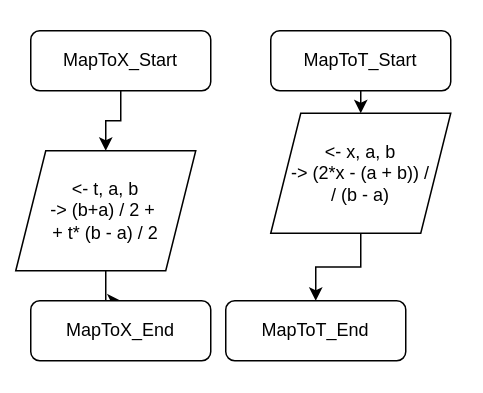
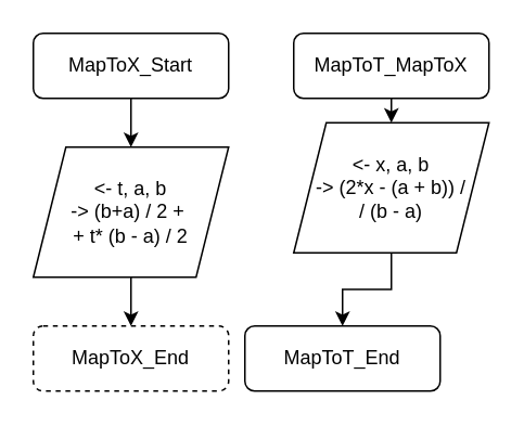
- <mxCell id="8" value="MapToT_Start" style="rounded=1;whiteSpace=wrap;html=1;" vertex="1" parent="1"><mxGeometry x="180" y="20" width="120" height="40" as="geometry" /></mxCell>
+ <mxCell id="8" value="MapToT_MapToX" style="rounded=1;whiteSpace=wrap;html=1;" vertex="1" parent="1"><mxGeometry x="180" y="20" width="120" height="40" as="geometry" /></mxCell>
- <mxCell id="5" value="&amp;lt;- t, a, b&lt;div&gt;&lt;div&gt;-&amp;gt; (b+a) / 2 +&amp;nbsp;&lt;/div&gt;&lt;div&gt;+ t*&amp;nbsp;&lt;span style=&quot;background-color: initial;&quot;&gt;(b - a) / 2&lt;/span&gt;&lt;/div&gt;&lt;/div&gt;" style="shape=parallelogram;perimeter=parallelogramPerimeter;whiteSpace=wrap;html=1;fixedSize=1;" vertex="1" parent="1"><mxGeometry x="10" y="100" width="120" height="80" as="geometry" /></mxCell>
+ <mxCell id="5" value="&amp;lt;- t, a, b&lt;div&gt;&lt;div&gt;-&amp;gt; (b+a) / 2 +&amp;nbsp;&lt;/div&gt;&lt;div&gt;+ t*&amp;nbsp;&lt;span style=&quot;background-color: initial;&quot;&gt;(b - a) / 2&lt;/span&gt;&lt;/div&gt;&lt;/div&gt;" style="shape=parallelogram;perimeter=parallelogramPerimeter;whiteSpace=wrap;html=1;fixedSize=1;" vertex="1" parent="1"><mxGeometry x="20" y="90" width="120" height="80" as="geometry" /></mxCell>
- <mxCell id="6" value="MapToX_End" style="rounded=1;whiteSpace=wrap;html=1;" vertex="1" parent="1"><mxGeometry x="20" y="200" width="120" height="40" as="geometry" /></mxCell>
+ <mxCell id="6" value="MapToX_End" style="rounded=1;whiteSpace=wrap;html=1;dashed=1;" vertex="1" parent="1"><mxGeometry x="20" y="200" width="120" height="40" as="geometry" /></mxCell>
